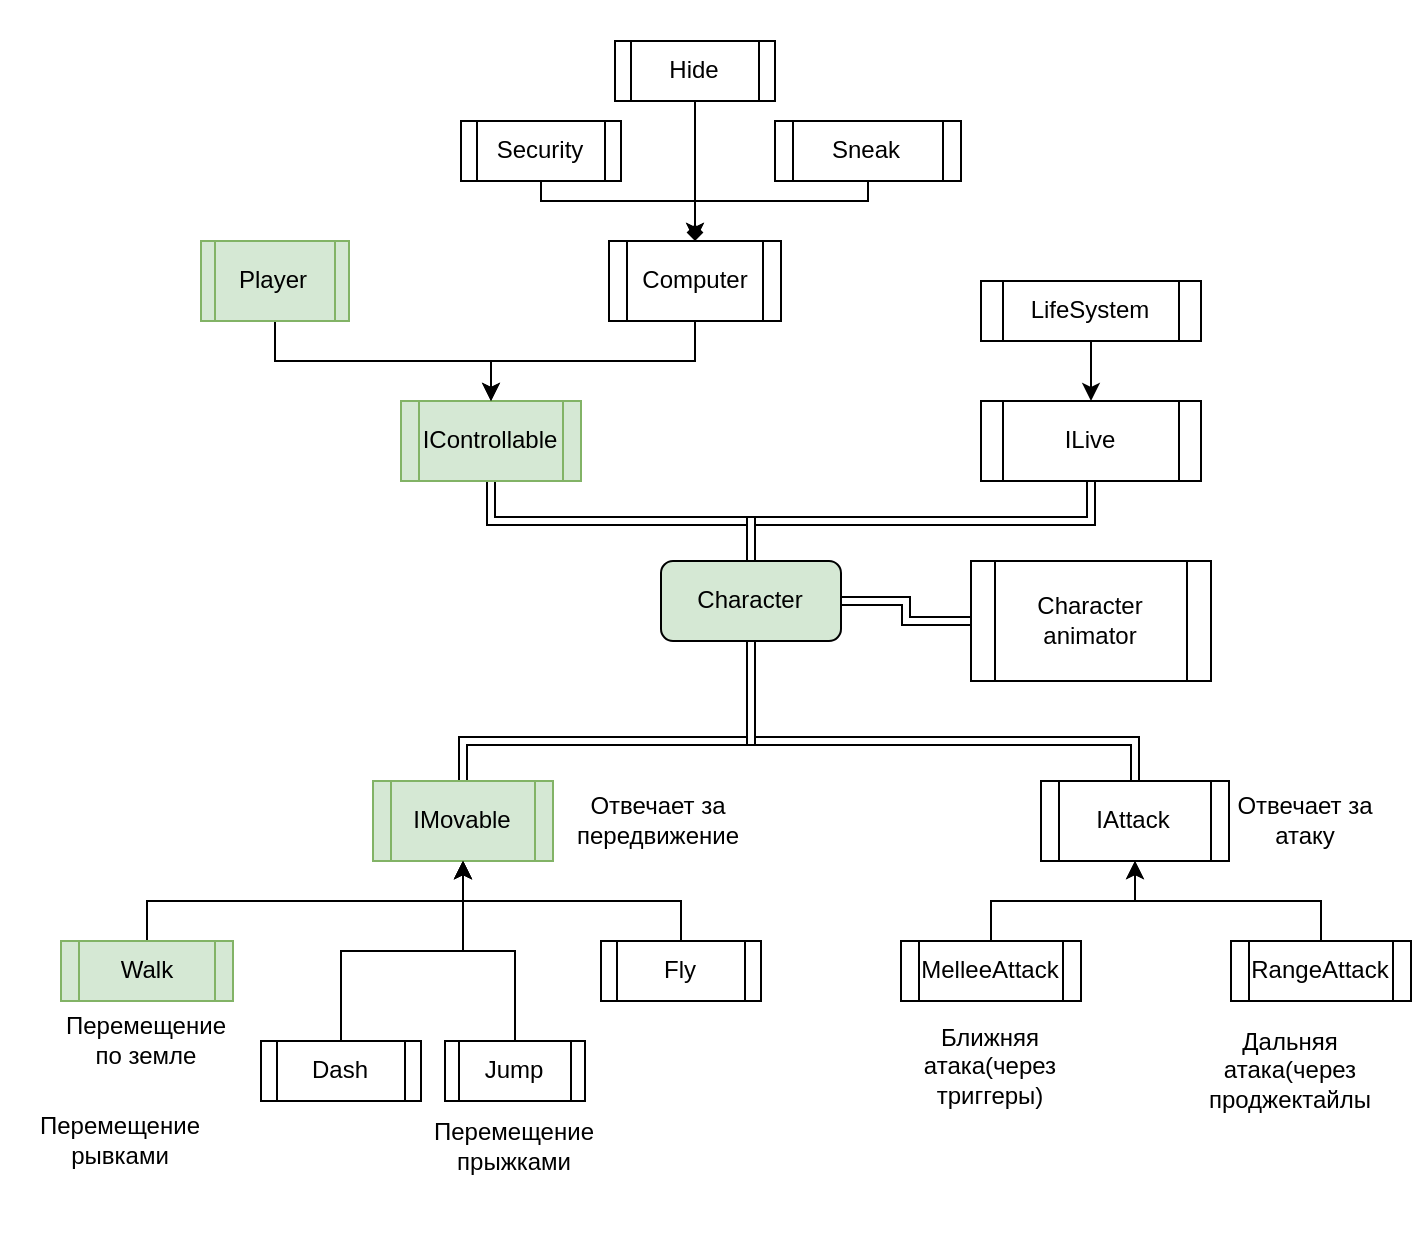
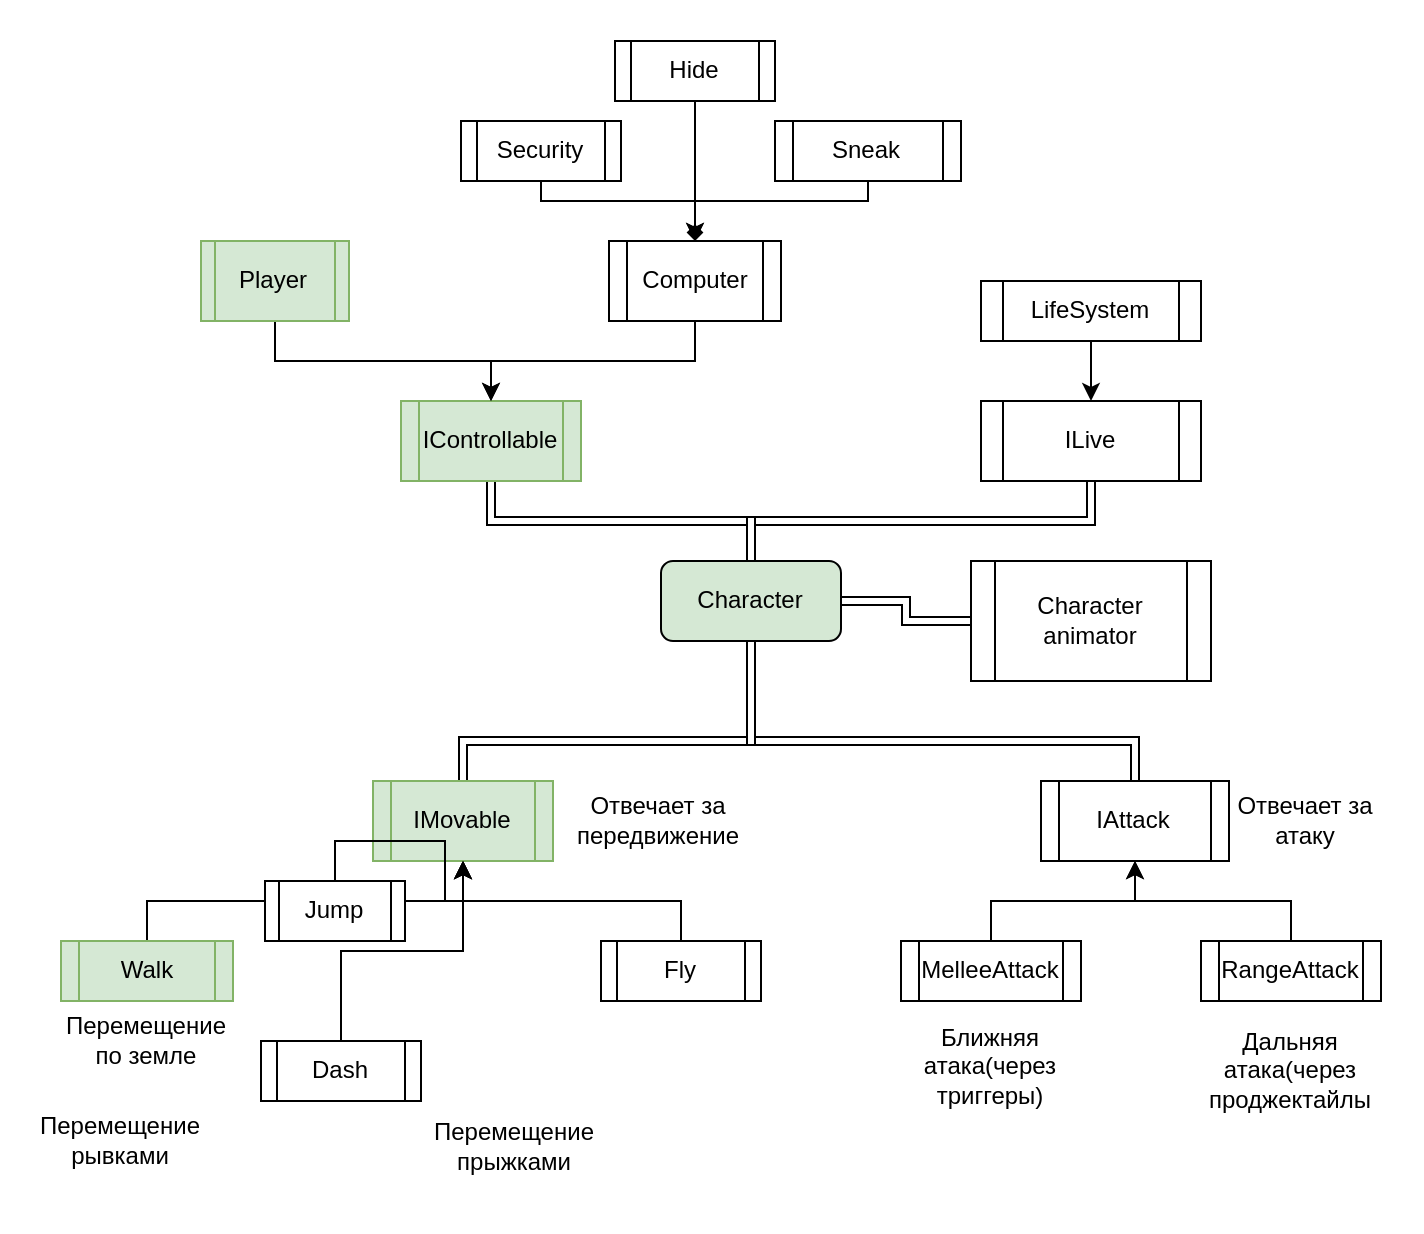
- <mxCell id="18" value="RangeAttack" style="shape=process;whiteSpace=wrap;html=1;backgroundOutline=1;" parent="1" vertex="1"><mxGeometry x="615" y="470" width="90" height="30" as="geometry" /></mxCell>
+ <mxCell id="18" value="RangeAttack" style="shape=process;whiteSpace=wrap;html=1;backgroundOutline=1;" parent="1" vertex="1"><mxGeometry x="600" y="470" width="90" height="30" as="geometry" /></mxCell>
- <mxCell id="11" value="Jump" style="shape=process;whiteSpace=wrap;html=1;backgroundOutline=1;" parent="1" vertex="1"><mxGeometry x="222" y="520" width="70" height="30" as="geometry" /></mxCell>
+ <mxCell id="11" value="Jump" style="shape=process;whiteSpace=wrap;html=1;backgroundOutline=1;" parent="1" vertex="1"><mxGeometry x="132" y="440" width="70" height="30" as="geometry" /></mxCell>
